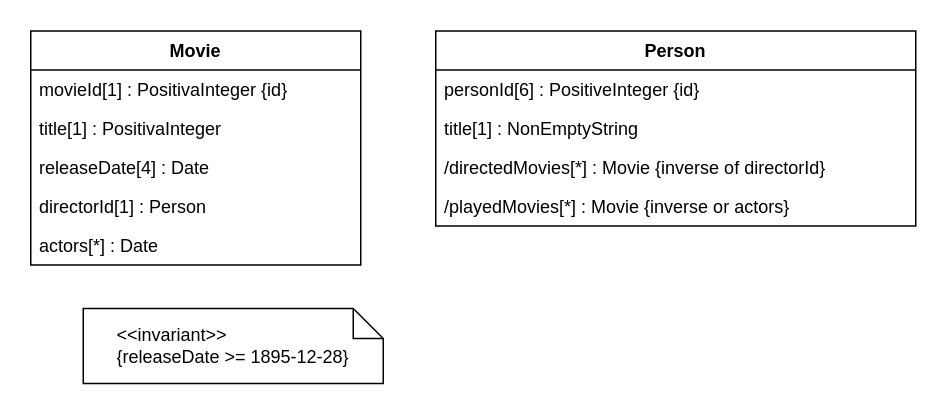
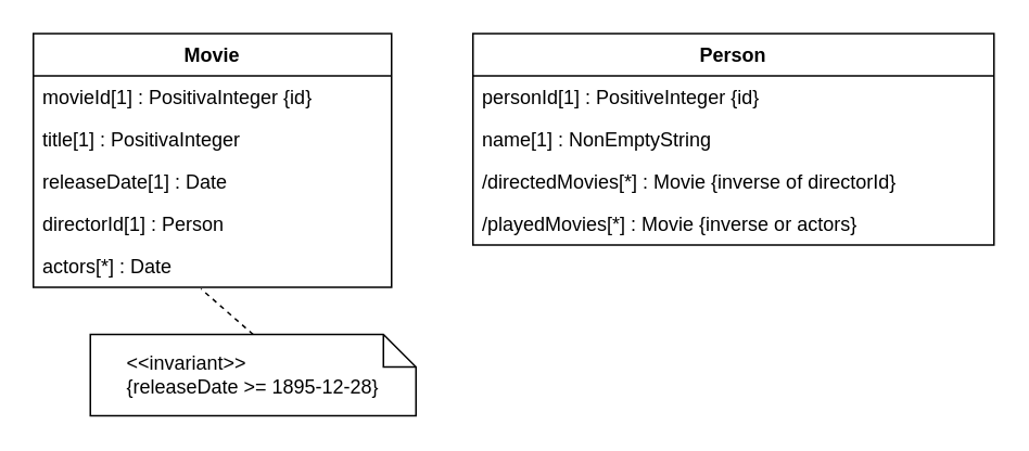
- <mxCell id="9" value="personId[6] : PositiveInteger {id}" style="text;strokeColor=none;fillColor=none;align=left;verticalAlign=top;spacingLeft=4;spacingRight=4;overflow=hidden;rotatable=0;points=[[0,0.5],[1,0.5]];portConstraint=eastwest;" vertex="1" parent="8"><mxGeometry y="26" width="320" height="26" as="geometry" /></mxCell>
+ <mxCell id="9" value="personId[1] : PositiveInteger {id}" style="text;strokeColor=none;fillColor=none;align=left;verticalAlign=top;spacingLeft=4;spacingRight=4;overflow=hidden;rotatable=0;points=[[0,0.5],[1,0.5]];portConstraint=eastwest;" vertex="1" parent="8"><mxGeometry y="26" width="320" height="26" as="geometry" /></mxCell>
- <mxCell id="10" value="title[1] : NonEmptyString" style="text;strokeColor=none;fillColor=none;align=left;verticalAlign=top;spacingLeft=4;spacingRight=4;overflow=hidden;rotatable=0;points=[[0,0.5],[1,0.5]];portConstraint=eastwest;" vertex="1" parent="8"><mxGeometry y="52" width="320" height="26" as="geometry" /></mxCell>
+ <mxCell id="10" value="name[1] : NonEmptyString" style="text;strokeColor=none;fillColor=none;align=left;verticalAlign=top;spacingLeft=4;spacingRight=4;overflow=hidden;rotatable=0;points=[[0,0.5],[1,0.5]];portConstraint=eastwest;" vertex="1" parent="8"><mxGeometry y="52" width="320" height="26" as="geometry" /></mxCell>
- <mxCell id="5" value="releaseDate[4] : Date" style="text;strokeColor=none;fillColor=none;align=left;verticalAlign=top;spacingLeft=4;spacingRight=4;overflow=hidden;rotatable=0;points=[[0,0.5],[1,0.5]];portConstraint=eastwest;" vertex="1" parent="2"><mxGeometry y="78" width="220" height="26" as="geometry" /></mxCell>
+ <mxCell id="5" value="releaseDate[1] : Date" style="text;strokeColor=none;fillColor=none;align=left;verticalAlign=top;spacingLeft=4;spacingRight=4;overflow=hidden;rotatable=0;points=[[0,0.5],[1,0.5]];portConstraint=eastwest;" vertex="1" parent="2"><mxGeometry y="78" width="220" height="26" as="geometry" /></mxCell>
+ <mxCell id="13" value="" style="endArrow=none;dashed=1;html=1;entryX=0.468;entryY=1.038;entryDx=0;entryDy=0;entryPerimeter=0;exitX=0.5;exitY=0;exitDx=0;exitDy=0;exitPerimeter=0;" edge="1" parent="1" source="14" target="7"><mxGeometry width="50" height="50" relative="1" as="geometry"><mxPoint x="145" y="230" as="sourcePoint" /><mxPoint x="330" y="280" as="targetPoint" /></mxGeometry></mxCell>
